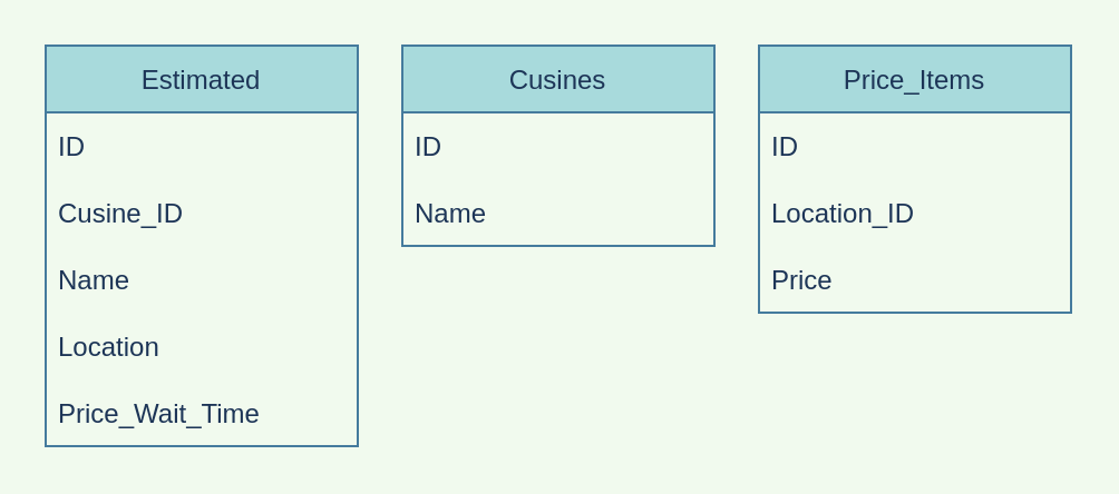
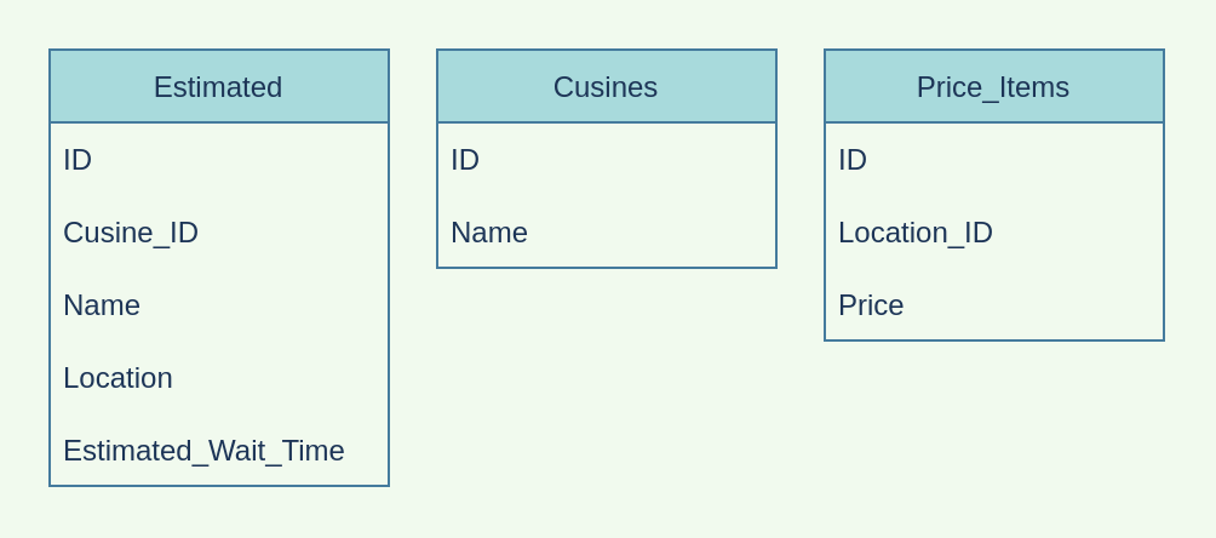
- <mxCell id="7" value="Price_Wait_Time" style="text;strokeColor=none;fillColor=none;align=left;verticalAlign=middle;spacingLeft=4;spacingRight=4;overflow=hidden;points=[[0,0.5],[1,0.5]];portConstraint=eastwest;rotatable=0;rounded=0;sketch=0;fontColor=#1D3557;" vertex="1" parent="2"><mxGeometry y="150" width="140" height="30" as="geometry" /></mxCell>
+ <mxCell id="7" value="Estimated_Wait_Time" style="text;strokeColor=none;fillColor=none;align=left;verticalAlign=middle;spacingLeft=4;spacingRight=4;overflow=hidden;points=[[0,0.5],[1,0.5]];portConstraint=eastwest;rotatable=0;rounded=0;sketch=0;fontColor=#1D3557;" vertex="1" parent="2"><mxGeometry y="150" width="140" height="30" as="geometry" /></mxCell>
